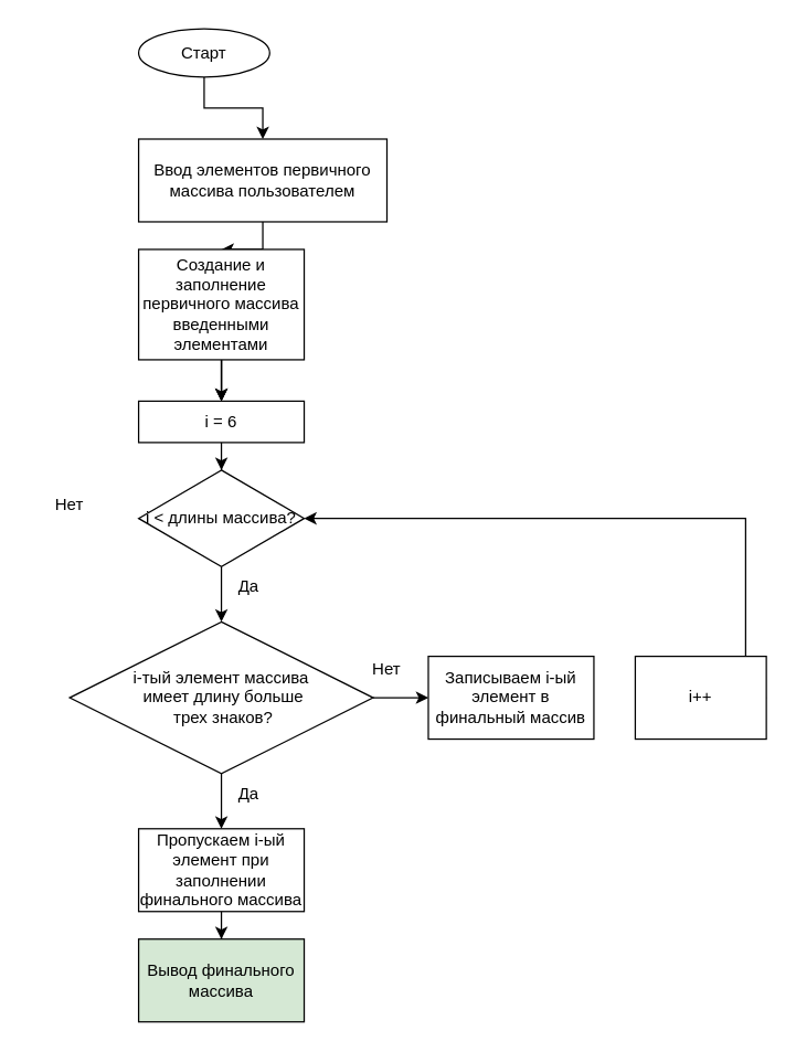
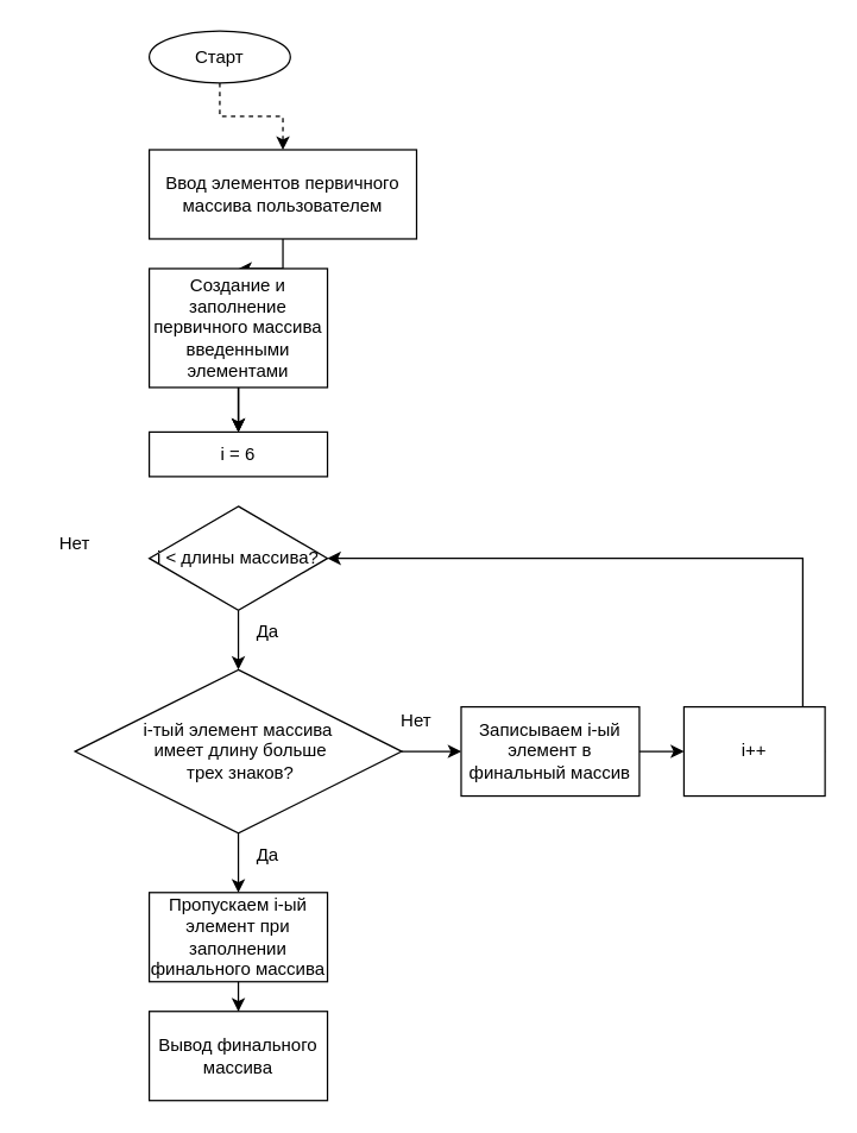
- <mxCell id="2" value="" style="edgeStyle=orthogonalEdgeStyle;rounded=0;orthogonalLoop=1;jettySize=auto;html=1;" edge="1" parent="1" source="3" target="5"><mxGeometry relative="1" as="geometry" /></mxCell>
+ <mxCell id="2" value="" style="edgeStyle=orthogonalEdgeStyle;rounded=0;orthogonalLoop=1;jettySize=auto;html=1;dashed=1;" edge="1" parent="1" source="3" target="5"><mxGeometry relative="1" as="geometry" /></mxCell>
- <mxCell id="10" value="" style="edgeStyle=orthogonalEdgeStyle;rounded=0;orthogonalLoop=1;jettySize=auto;html=1;" edge="1" parent="1" source="11" target="13"><mxGeometry relative="1" as="geometry" /></mxCell>
+ <mxCell id="25" value="" style="edgeStyle=orthogonalEdgeStyle;rounded=0;orthogonalLoop=1;jettySize=auto;html=1;" edge="1" parent="1" source="20" target="24"><mxGeometry relative="1" as="geometry" /></mxCell>
- <mxCell id="26" value="Вывод финального массива" style="whiteSpace=wrap;html=1;fillColor=#d5e8d4;" vertex="1" parent="1"><mxGeometry x="100" y="680" width="120" height="60" as="geometry" /></mxCell>
+ <mxCell id="26" value="Вывод финального массива" style="whiteSpace=wrap;html=1;" vertex="1" parent="1"><mxGeometry x="100" y="680" width="120" height="60" as="geometry" /></mxCell>
